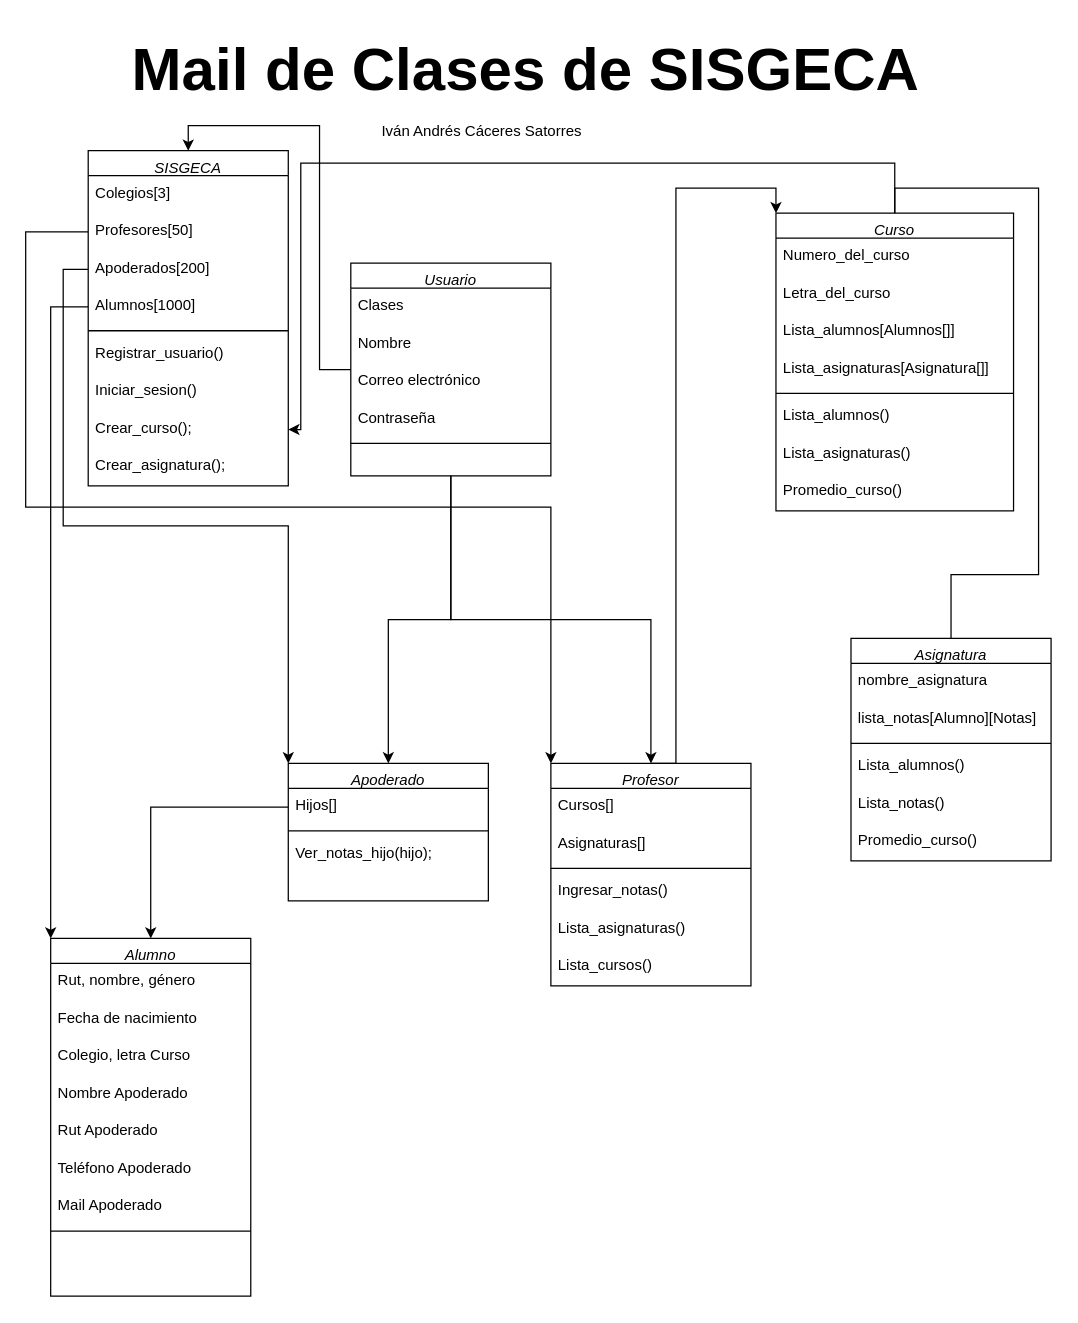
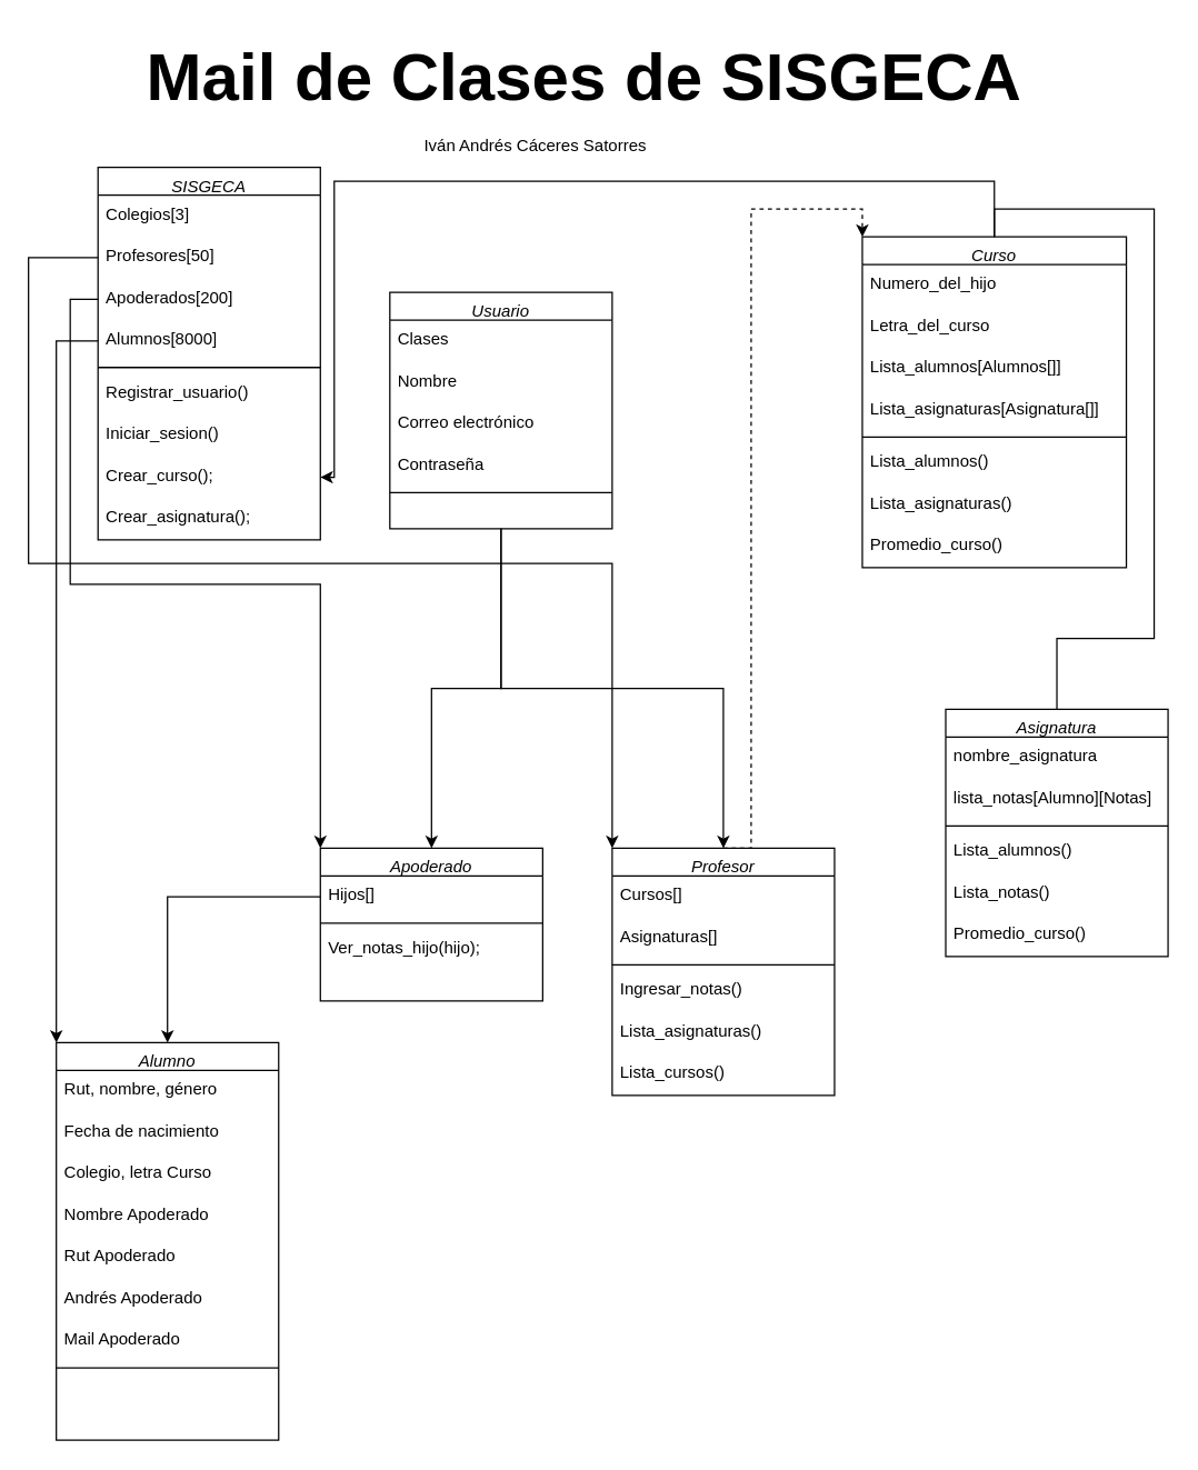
- <mxCell id="15" style="edgeStyle=orthogonalEdgeStyle;rounded=0;orthogonalLoop=1;jettySize=auto;html=1;entryX=0.5;entryY=0;entryDx=0;entryDy=0;" edge="1" parent="1" source="16" target="35"><mxGeometry relative="1" as="geometry" /></mxCell>
- <mxCell id="47" value="Numero_del_curso" style="text;align=left;verticalAlign=top;spacingLeft=4;spacingRight=4;overflow=hidden;rotatable=0;points=[[0,0.5],[1,0.5]];portConstraint=eastwest;" vertex="1" parent="46"><mxGeometry y="20" width="190" height="30" as="geometry" /></mxCell>
+ <mxCell id="47" value="Numero_del_hijo" style="text;align=left;verticalAlign=top;spacingLeft=4;spacingRight=4;overflow=hidden;rotatable=0;points=[[0,0.5],[1,0.5]];portConstraint=eastwest;" vertex="1" parent="46"><mxGeometry y="20" width="190" height="30" as="geometry" /></mxCell>
- <mxCell id="39" value="Alumnos[1000]" style="text;align=left;verticalAlign=top;spacingLeft=4;spacingRight=4;overflow=hidden;rotatable=0;points=[[0,0.5],[1,0.5]];portConstraint=eastwest;" vertex="1" parent="35"><mxGeometry y="110" width="160" height="30" as="geometry" /></mxCell>
+ <mxCell id="39" value="Alumnos[8000]" style="text;align=left;verticalAlign=top;spacingLeft=4;spacingRight=4;overflow=hidden;rotatable=0;points=[[0,0.5],[1,0.5]];portConstraint=eastwest;" vertex="1" parent="35"><mxGeometry y="110" width="160" height="30" as="geometry" /></mxCell>
- <mxCell id="26" style="edgeStyle=orthogonalEdgeStyle;rounded=0;orthogonalLoop=1;jettySize=auto;html=1;exitX=0.5;exitY=0;exitDx=0;exitDy=0;entryX=0;entryY=0;entryDx=0;entryDy=0;" edge="1" parent="1" source="27" target="46"><mxGeometry relative="1" as="geometry"><Array as="points"><mxPoint x="540" y="610" /><mxPoint x="540" y="150" /><mxPoint x="620" y="150" /></Array></mxGeometry></mxCell>
+ <mxCell id="26" style="edgeStyle=orthogonalEdgeStyle;rounded=0;orthogonalLoop=1;jettySize=auto;html=1;exitX=0.5;exitY=0;exitDx=0;exitDy=0;entryX=0;entryY=0;entryDx=0;entryDy=0;dashed=1;" edge="1" parent="1" source="27" target="46"><mxGeometry relative="1" as="geometry"><Array as="points"><mxPoint x="540" y="610" /><mxPoint x="540" y="150" /><mxPoint x="620" y="150" /></Array></mxGeometry></mxCell>
- <mxCell id="8" value="Teléfono Apoderado" style="text;align=left;verticalAlign=top;spacingLeft=4;spacingRight=4;overflow=hidden;rotatable=0;points=[[0,0.5],[1,0.5]];portConstraint=eastwest;" vertex="1" parent="2"><mxGeometry y="170" width="160" height="30" as="geometry" /></mxCell>
+ <mxCell id="8" value="Andrés Apoderado" style="text;align=left;verticalAlign=top;spacingLeft=4;spacingRight=4;overflow=hidden;rotatable=0;points=[[0,0.5],[1,0.5]];portConstraint=eastwest;" vertex="1" parent="2"><mxGeometry y="170" width="160" height="30" as="geometry" /></mxCell>
